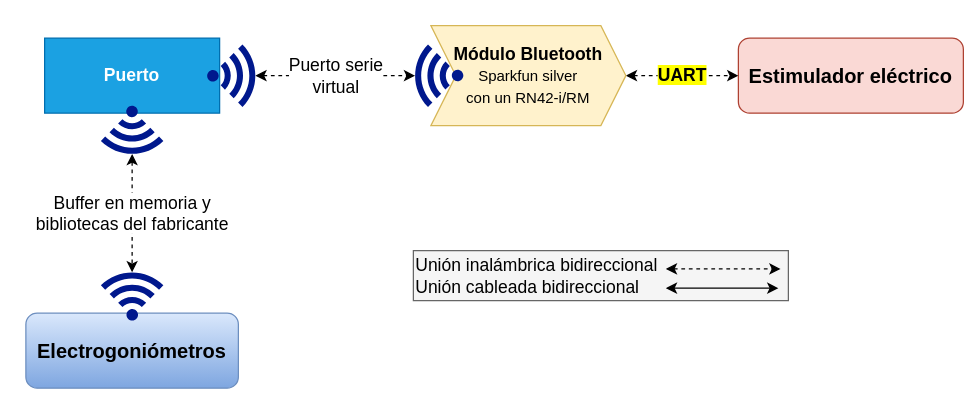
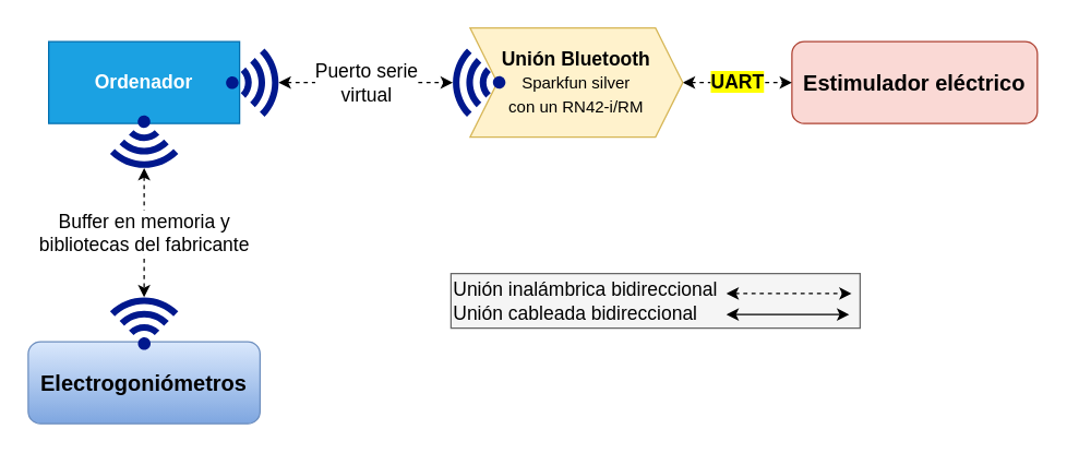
- <mxCell id="2" value="&lt;b&gt;Puerto&lt;/b&gt;" style="rounded=0;whiteSpace=wrap;html=1;fillColor=#1ba1e2;strokeColor=#006EAF;fontColor=#ffffff;fontSize=14;" vertex="1" parent="1"><mxGeometry x="35" y="30" width="140" height="60" as="geometry" /></mxCell>
+ <mxCell id="2" value="&lt;b&gt;Ordenador&lt;/b&gt;" style="rounded=0;whiteSpace=wrap;html=1;fillColor=#1ba1e2;strokeColor=#006EAF;fontColor=#ffffff;fontSize=14;" vertex="1" parent="1"><mxGeometry x="35" y="30" width="140" height="60" as="geometry" /></mxCell>
- <mxCell id="6" value="&lt;b&gt;Módulo Bluetooth&lt;br&gt;&lt;/b&gt;&lt;font style=&quot;font-size: 12px&quot;&gt;Sparkfun silver &lt;br&gt;con un RN42-i/RM&lt;/font&gt;" style="shape=step;perimeter=stepPerimeter;whiteSpace=wrap;html=1;fixedSize=1;fontSize=14;fillColor=#fff2cc;strokeColor=#d6b656;" vertex="1" parent="1"><mxGeometry x="344" y="20" width="156" height="80" as="geometry" /></mxCell>
+ <mxCell id="6" value="&lt;b&gt;Unión Bluetooth&lt;br&gt;&lt;/b&gt;&lt;font style=&quot;font-size: 12px&quot;&gt;Sparkfun silver &lt;br&gt;con un RN42-i/RM&lt;/font&gt;" style="shape=step;perimeter=stepPerimeter;whiteSpace=wrap;html=1;fixedSize=1;fontSize=14;fillColor=#fff2cc;strokeColor=#d6b656;" vertex="1" parent="1"><mxGeometry x="344" y="20" width="156" height="80" as="geometry" /></mxCell>
- <mxCell id="3" value="&lt;b&gt;&lt;font style=&quot;font-size: 16px&quot;&gt;Estimulador eléctrico&lt;/font&gt;&lt;/b&gt;" style="rounded=1;whiteSpace=wrap;html=1;fontSize=14;fillColor=#fad9d5;strokeColor=#ae4132;" vertex="1" parent="1"><mxGeometry x="590" y="30" width="180" height="60" as="geometry" /></mxCell>
+ <mxCell id="3" value="&lt;b&gt;&lt;font style=&quot;font-size: 16px&quot;&gt;Estimulador eléctrico&lt;/font&gt;&lt;/b&gt;" style="rounded=1;whiteSpace=wrap;html=1;fontSize=14;fillColor=#fad9d5;strokeColor=#ae4132;" vertex="1" parent="1"><mxGeometry x="580" y="30" width="180" height="60" as="geometry" /></mxCell>
